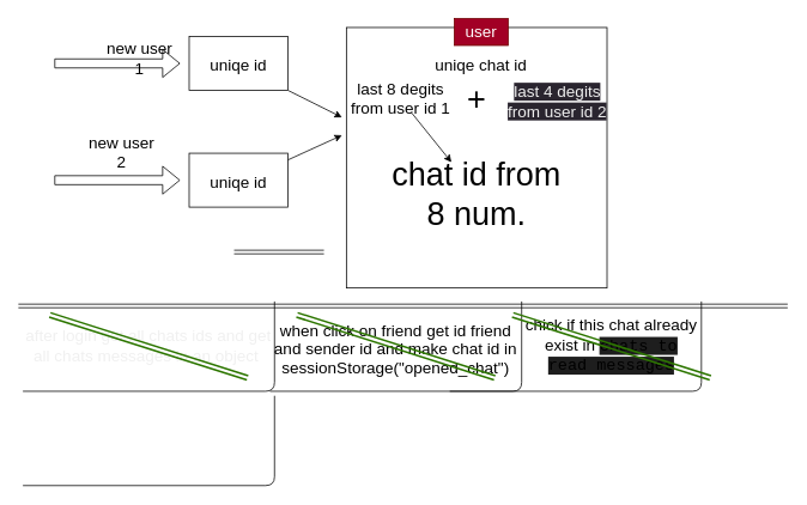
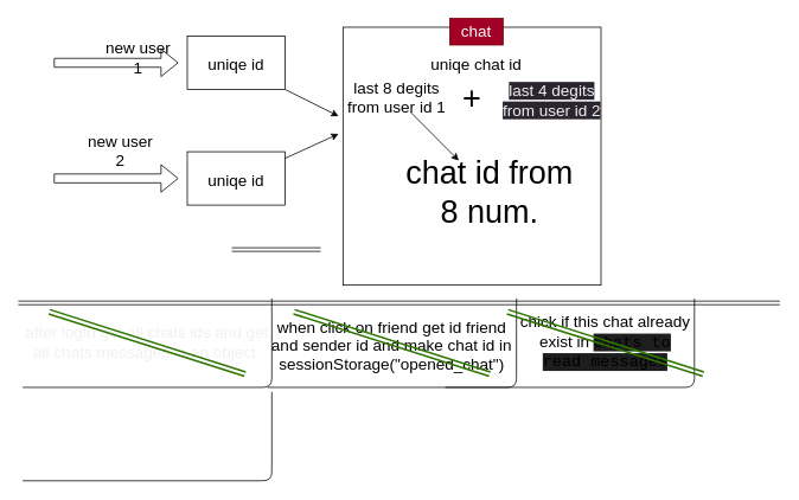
- <mxCell id="13" value="user" style="text;strokeColor=#6F0000;align=center;fillColor=#a20025;html=1;verticalAlign=middle;whiteSpace=wrap;rounded=0;fontSize=18;fontColor=#ffffff;" vertex="1" parent="1"><mxGeometry x="505" y="20" width="60" height="30" as="geometry" /></mxCell>
+ <mxCell id="13" value="chat" style="text;strokeColor=#6F0000;align=center;fillColor=#a20025;html=1;verticalAlign=middle;whiteSpace=wrap;rounded=0;fontSize=18;fontColor=#ffffff;" vertex="1" parent="1"><mxGeometry x="505" y="20" width="60" height="30" as="geometry" /></mxCell>
- <mxCell id="19" value="chat id from 8 num." style="text;align=center;html=1;verticalAlign=middle;whiteSpace=wrap;rounded=0;shadow=1;fontSize=36;" vertex="1" parent="1"><mxGeometry x="430" y="180" width="200" height="70" as="geometry" /></mxCell>
+ <mxCell id="19" value="chat id from 8 num." style="text;align=center;html=1;verticalAlign=middle;whiteSpace=wrap;rounded=0;shadow=1;fontSize=36;" vertex="1" parent="1"><mxGeometry x="450" y="180" width="200" height="70" as="geometry" /></mxCell>
